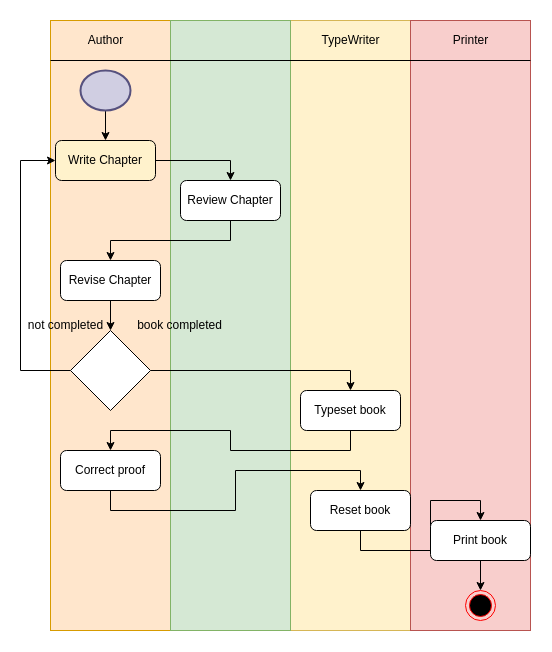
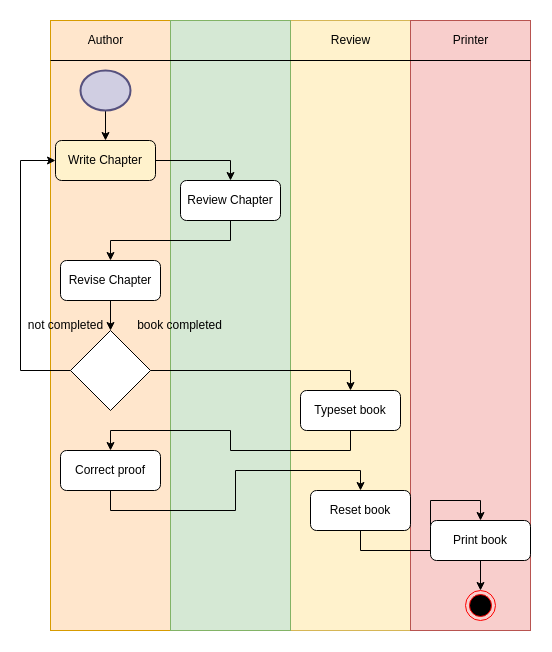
- <mxCell id="8" value="TypeWriter" style="text;html=1;align=center;verticalAlign=middle;resizable=0;points=[];autosize=1;strokeColor=none;" parent="1" vertex="1"><mxGeometry x="315" y="30" width="70" height="20" as="geometry" /></mxCell>
+ <mxCell id="8" value="Review" style="text;html=1;align=center;verticalAlign=middle;resizable=0;points=[];autosize=1;strokeColor=none;" parent="1" vertex="1"><mxGeometry x="315" y="30" width="70" height="20" as="geometry" /></mxCell>
